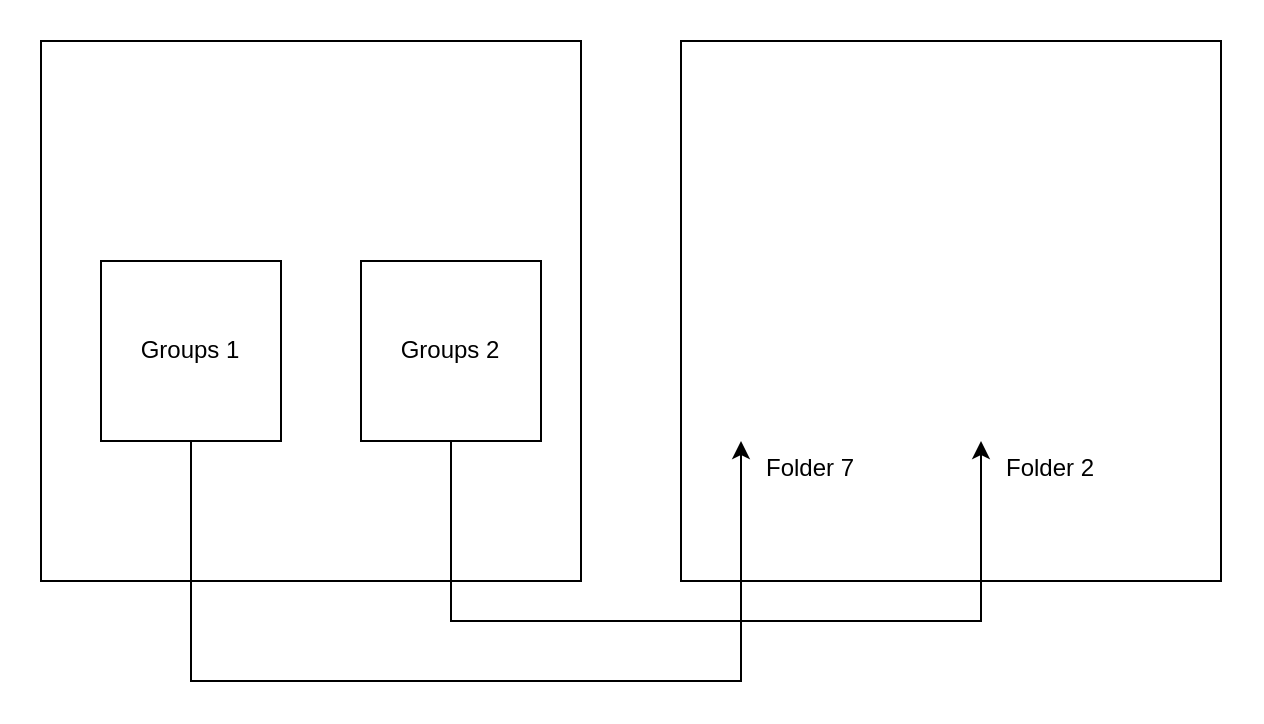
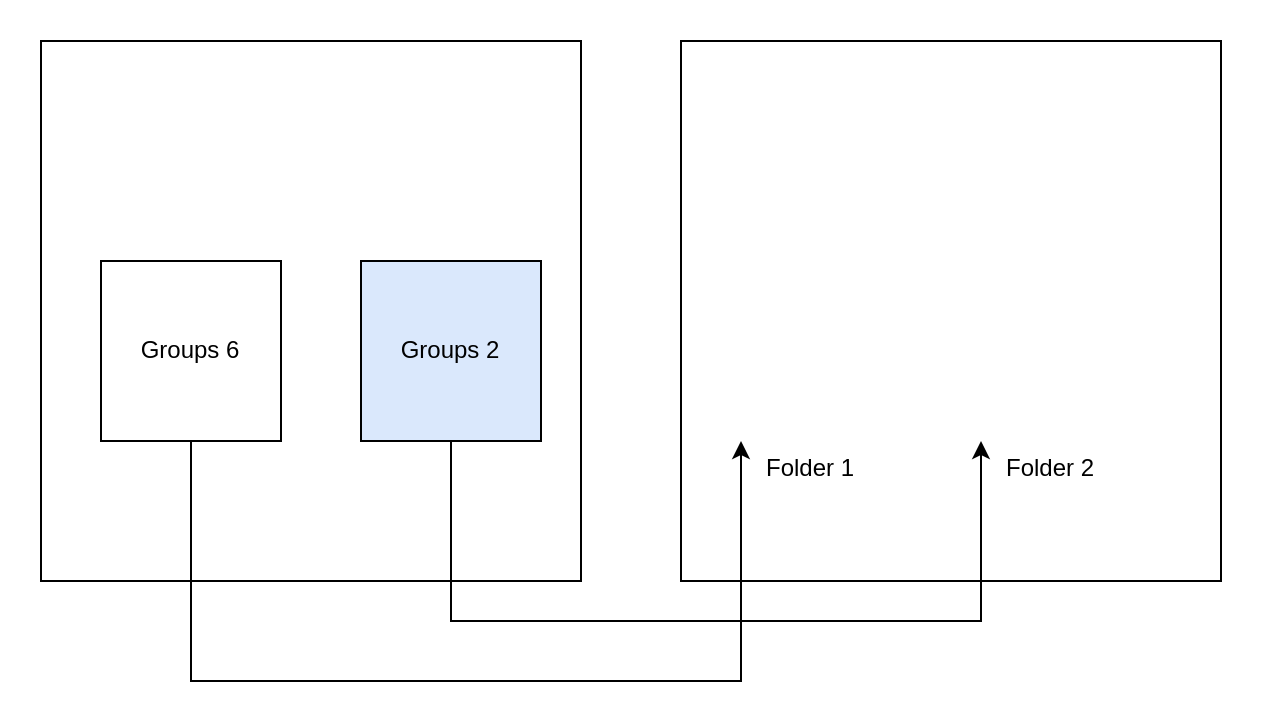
- <mxCell id="4" value="Groups 1" style="whiteSpace=wrap;html=1;aspect=fixed;" vertex="1" parent="1"><mxGeometry x="50" y="130" width="90" height="90" as="geometry" /></mxCell>
+ <mxCell id="4" value="Groups 6" style="whiteSpace=wrap;html=1;aspect=fixed;" vertex="1" parent="1"><mxGeometry x="50" y="130" width="90" height="90" as="geometry" /></mxCell>
- <mxCell id="6" value="Groups 2" style="whiteSpace=wrap;html=1;aspect=fixed;" vertex="1" parent="1"><mxGeometry x="180" y="130" width="90" height="90" as="geometry" /></mxCell>
+ <mxCell id="6" value="Groups 2" style="whiteSpace=wrap;html=1;aspect=fixed;fillColor=#dae8fc;" vertex="1" parent="1"><mxGeometry x="180" y="130" width="90" height="90" as="geometry" /></mxCell>
- <mxCell id="10" value="Folder 7" style="shape=image;verticalLabelPosition=bottom;labelBackgroundColor=default;verticalAlign=top;aspect=fixed;imageAspect=0;image=https://png.pngtree.com/png-clipart/20190614/original/pngtree-vector-folder-icon-png-image_3788101.jpg;" vertex="1" parent="1"><mxGeometry x="360" y="130" width="90" height="90" as="geometry" /></mxCell>
+ <mxCell id="10" value="Folder 1" style="shape=image;verticalLabelPosition=bottom;labelBackgroundColor=default;verticalAlign=top;aspect=fixed;imageAspect=0;image=https://png.pngtree.com/png-clipart/20190614/original/pngtree-vector-folder-icon-png-image_3788101.jpg;" vertex="1" parent="1"><mxGeometry x="360" y="130" width="90" height="90" as="geometry" /></mxCell>
